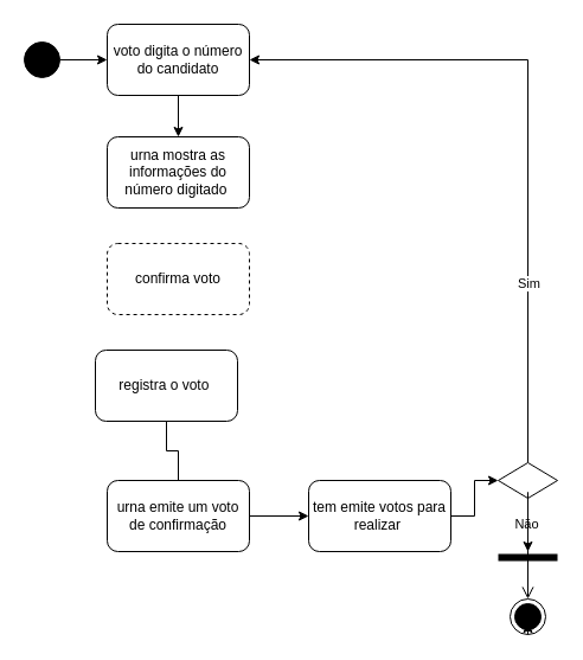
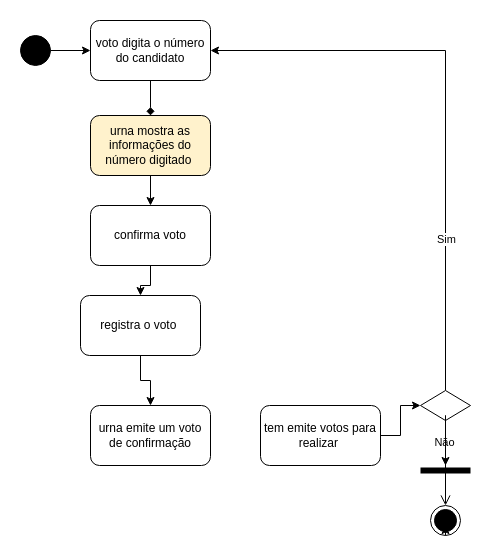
- <mxCell id="4" style="edgeStyle=orthogonalEdgeStyle;rounded=0;orthogonalLoop=1;jettySize=auto;html=1;" edge="1" parent="1" source="5" target="7"><mxGeometry relative="1" as="geometry"><mxPoint x="150" y="125" as="targetPoint" /></mxGeometry></mxCell>
+ <mxCell id="4" style="edgeStyle=orthogonalEdgeStyle;rounded=0;orthogonalLoop=1;jettySize=auto;html=1;endArrow=diamond;" edge="1" parent="1" source="5" target="7"><mxGeometry relative="1" as="geometry"><mxPoint x="150" y="125" as="targetPoint" /></mxGeometry></mxCell>
- <mxCell id="7" value="urna mostra as informações do número digitado&amp;nbsp;" style="rounded=1;whiteSpace=wrap;html=1;" vertex="1" parent="1"><mxGeometry x="90" y="115" width="120" height="60" as="geometry" /></mxCell>
+ <mxCell id="7" value="urna mostra as informações do número digitado&amp;nbsp;" style="rounded=1;whiteSpace=wrap;html=1;fillColor=#fff2cc;" vertex="1" parent="1"><mxGeometry x="90" y="115" width="120" height="60" as="geometry" /></mxCell>
+ <mxCell id="6" style="edgeStyle=orthogonalEdgeStyle;rounded=0;orthogonalLoop=1;jettySize=auto;html=1;" edge="1" parent="1" source="7" target="9"><mxGeometry relative="1" as="geometry" /></mxCell>
- <mxCell id="9" value="confirma voto" style="rounded=1;whiteSpace=wrap;html=1;dashed=1;" vertex="1" parent="1"><mxGeometry x="90" y="205" width="120" height="60" as="geometry" /></mxCell>
+ <mxCell id="9" value="confirma voto" style="rounded=1;whiteSpace=wrap;html=1;" vertex="1" parent="1"><mxGeometry x="90" y="205" width="120" height="60" as="geometry" /></mxCell>
+ <mxCell id="8" style="edgeStyle=orthogonalEdgeStyle;rounded=0;orthogonalLoop=1;jettySize=auto;html=1;entryX=0.5;entryY=0;entryDx=0;entryDy=0;" edge="1" parent="1" source="9" target="24"><mxGeometry relative="1" as="geometry" /></mxCell>
- <mxCell id="23" style="edgeStyle=orthogonalEdgeStyle;rounded=0;orthogonalLoop=1;jettySize=auto;html=1;exitX=0.5;exitY=1;exitDx=0;exitDy=0;endArrow=none;" edge="1" parent="1" source="24" target="11"><mxGeometry relative="1" as="geometry" /></mxCell>
+ <mxCell id="23" style="edgeStyle=orthogonalEdgeStyle;rounded=0;orthogonalLoop=1;jettySize=auto;html=1;exitX=0.5;exitY=1;exitDx=0;exitDy=0;" edge="1" parent="1" source="24" target="11"><mxGeometry relative="1" as="geometry" /></mxCell>
- <mxCell id="10" style="edgeStyle=orthogonalEdgeStyle;rounded=0;orthogonalLoop=1;jettySize=auto;html=1;entryX=0;entryY=0.5;entryDx=0;entryDy=0;" edge="1" parent="1" source="11" target="13"><mxGeometry relative="1" as="geometry" /></mxCell>
